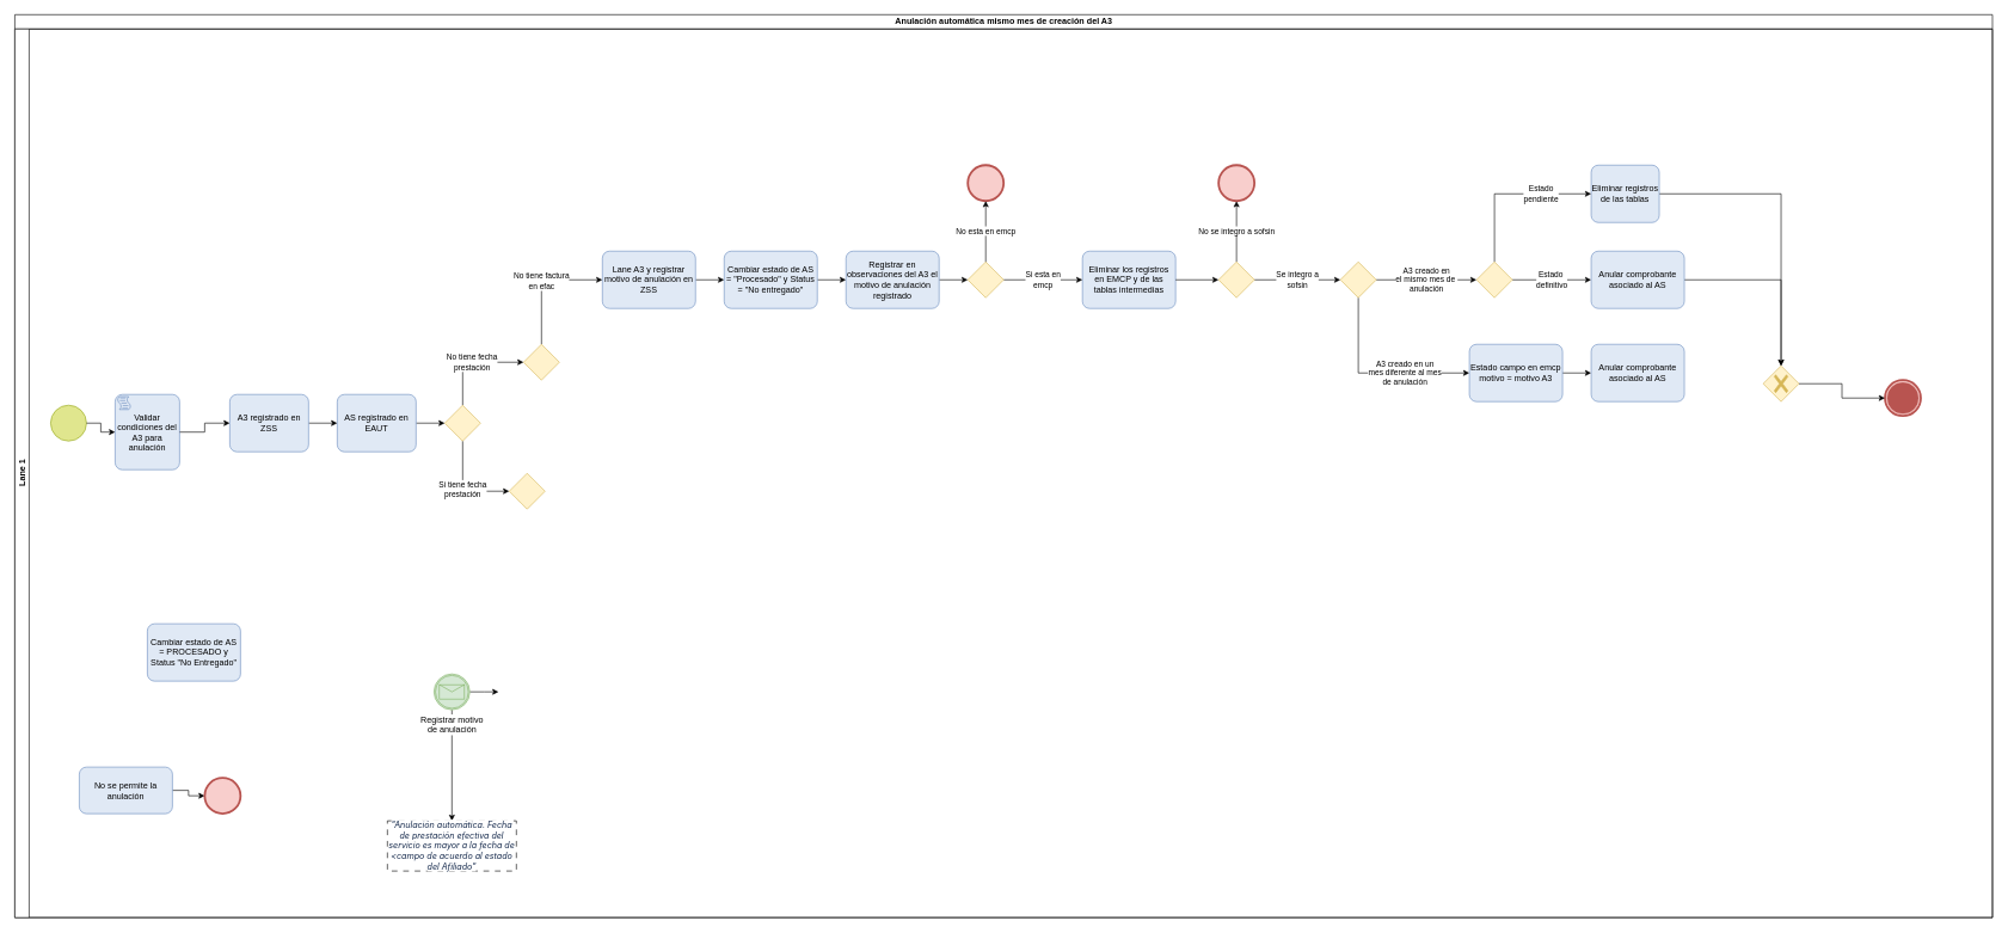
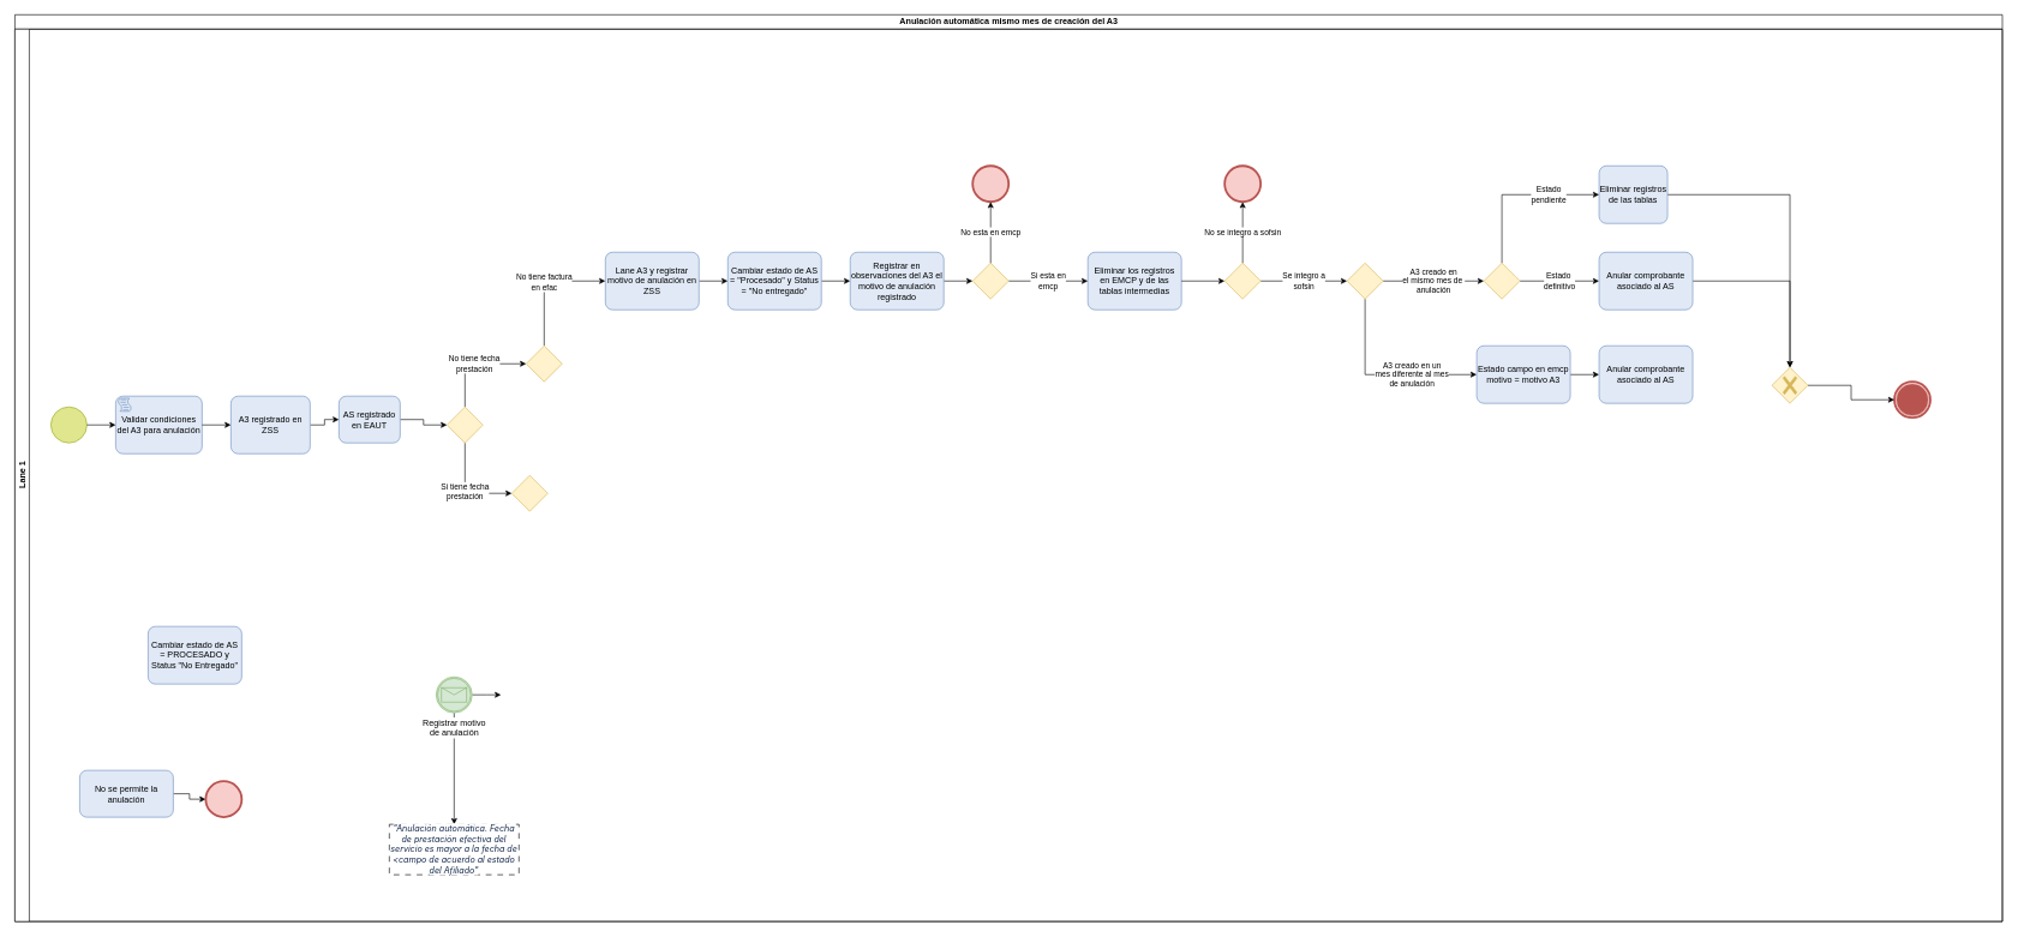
- <mxCell id="22" value="AS registrado en EAUT" style="points=[[0.25,0,0],[0.5,0,0],[0.75,0,0],[1,0.25,0],[1,0.5,0],[1,0.75,0],[0.75,1,0],[0.5,1,0],[0.25,1,0],[0,0.75,0],[0,0.5,0],[0,0.25,0]];shape=mxgraph.bpmn.task;whiteSpace=wrap;rectStyle=rounded;size=10;html=1;container=1;expand=0;collapsible=0;taskMarker=abstract;fillColor=#E0E9F5;strokeColor=#6C8EBF;" vertex="1" parent="3"><mxGeometry x="450" y="510" width="110" height="80" as="geometry" /></mxCell>
+ <mxCell id="22" value="AS registrado en EAUT" style="points=[[0.25,0,0],[0.5,0,0],[0.75,0,0],[1,0.25,0],[1,0.5,0],[1,0.75,0],[0.75,1,0],[0.5,1,0],[0.25,1,0],[0,0.75,0],[0,0.5,0],[0,0.25,0]];shape=mxgraph.bpmn.task;whiteSpace=wrap;rectStyle=rounded;size=10;html=1;container=1;expand=0;collapsible=0;taskMarker=abstract;fillColor=#E0E9F5;strokeColor=#6C8EBF;" vertex="1" parent="3"><mxGeometry x="450" y="510" width="85" height="65" as="geometry" /></mxCell>
- <mxCell id="6" value="Validar condiciones del A3 para anulación" style="points=[[0.25,0,0],[0.5,0,0],[0.75,0,0],[1,0.25,0],[1,0.5,0],[1,0.75,0],[0.75,1,0],[0.5,1,0],[0.25,1,0],[0,0.75,0],[0,0.5,0],[0,0.25,0]];shape=mxgraph.bpmn.task;whiteSpace=wrap;rectStyle=rounded;size=10;html=1;container=1;expand=0;collapsible=0;taskMarker=script;fillColor=#E0E9F5;strokeColor=#6C8EBF;" parent="3" vertex="1"><mxGeometry x="140" y="510" width="90" height="105" as="geometry" /></mxCell>
+ <mxCell id="6" value="Validar condiciones del A3 para anulación" style="points=[[0.25,0,0],[0.5,0,0],[0.75,0,0],[1,0.25,0],[1,0.5,0],[1,0.75,0],[0.75,1,0],[0.5,1,0],[0.25,1,0],[0,0.75,0],[0,0.5,0],[0,0.25,0]];shape=mxgraph.bpmn.task;whiteSpace=wrap;rectStyle=rounded;size=10;html=1;container=1;expand=0;collapsible=0;taskMarker=script;fillColor=#E0E9F5;strokeColor=#6C8EBF;" parent="3" vertex="1"><mxGeometry x="140" y="510" width="120" height="80" as="geometry" /></mxCell>
